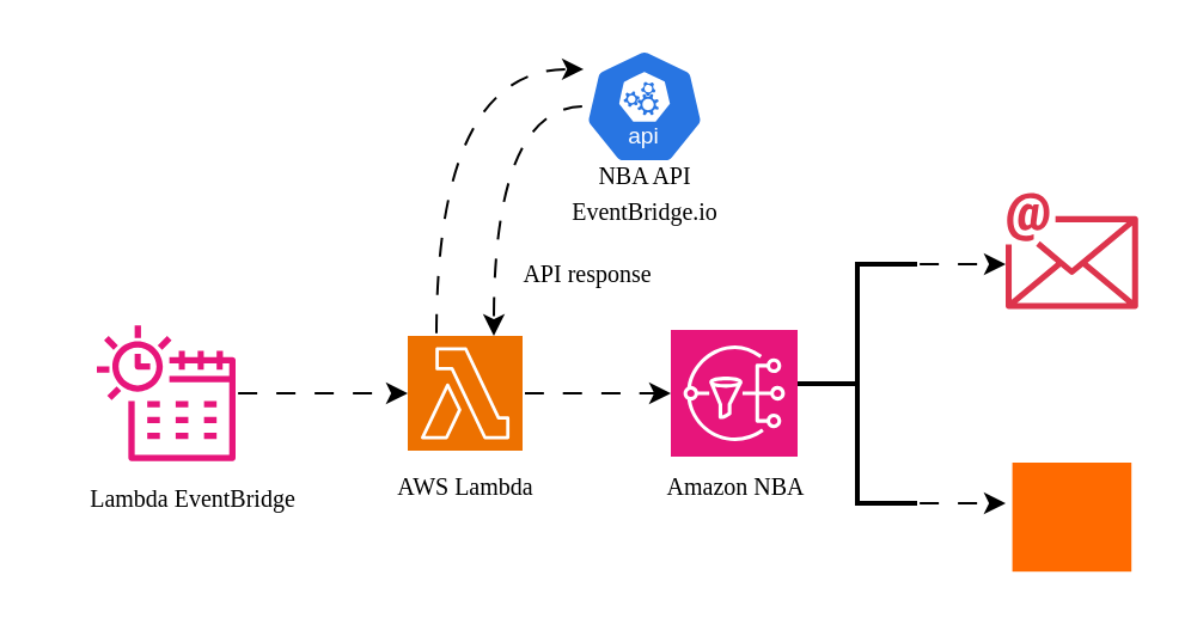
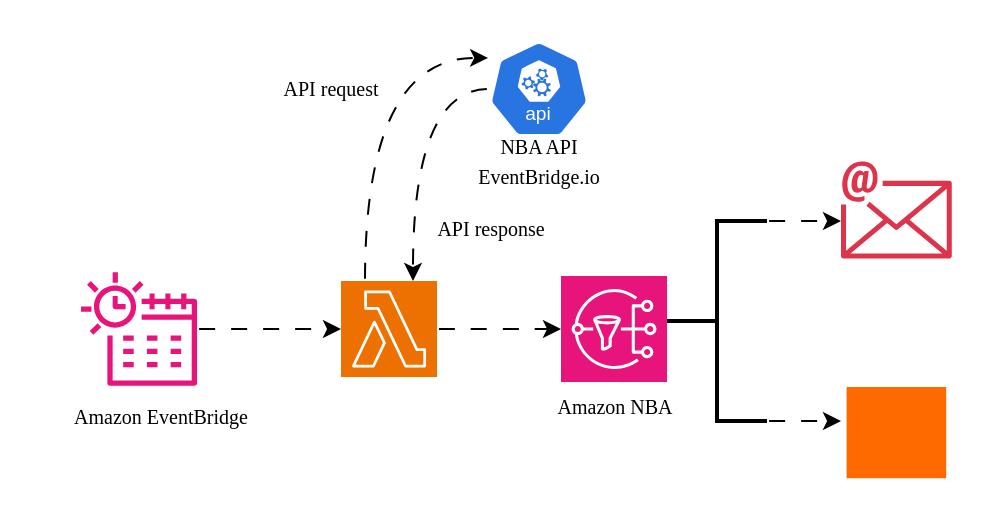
+ <mxCell id="16" value="&lt;font style=&quot;font-size: 10px;&quot; face=&quot;Comic Sans MS&quot;&gt;API request&lt;/font&gt;" style="text;html=1;align=center;verticalAlign=middle;resizable=0;points=[];autosize=1;strokeColor=none;fillColor=none;" vertex="1" parent="1"><mxGeometry x="125" y="29" width="80" height="30" as="geometry" /></mxCell>
- <mxCell id="18" value="&lt;font style=&quot;font-size: 10px;&quot; face=&quot;Comic Sans MS&quot;&gt;AWS Lambda&lt;/font&gt;" style="text;html=1;align=center;verticalAlign=middle;resizable=0;points=[];autosize=1;strokeColor=none;fillColor=none;" vertex="1" parent="1"><mxGeometry x="149" y="188" width="90" height="30" as="geometry" /></mxCell>
- <mxCell id="19" value="&lt;font style=&quot;font-size: 10px;&quot; face=&quot;Comic Sans MS&quot;&gt;Lambda EventBridge&lt;/font&gt;" style="text;html=1;align=center;verticalAlign=middle;resizable=0;points=[];autosize=1;strokeColor=none;fillColor=none;" vertex="1" parent="1"><mxGeometry x="20" y="193" width="120" height="30" as="geometry" /></mxCell>
+ <mxCell id="19" value="&lt;font style=&quot;font-size: 10px;&quot; face=&quot;Comic Sans MS&quot;&gt;Amazon EventBridge&lt;/font&gt;" style="text;html=1;align=center;verticalAlign=middle;resizable=0;points=[];autosize=1;strokeColor=none;fillColor=none;" vertex="1" parent="1"><mxGeometry x="20" y="193" width="120" height="30" as="geometry" /></mxCell>
